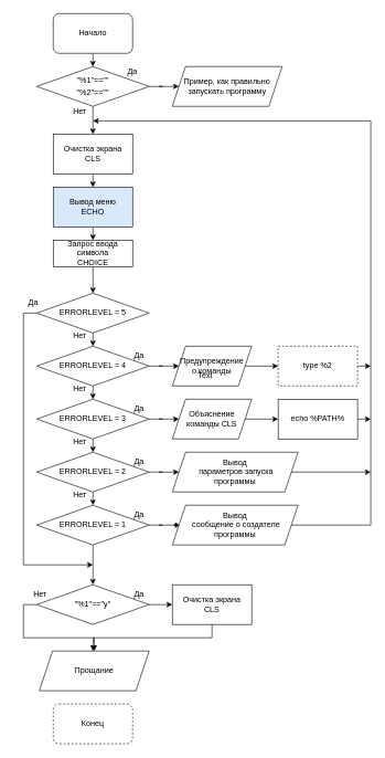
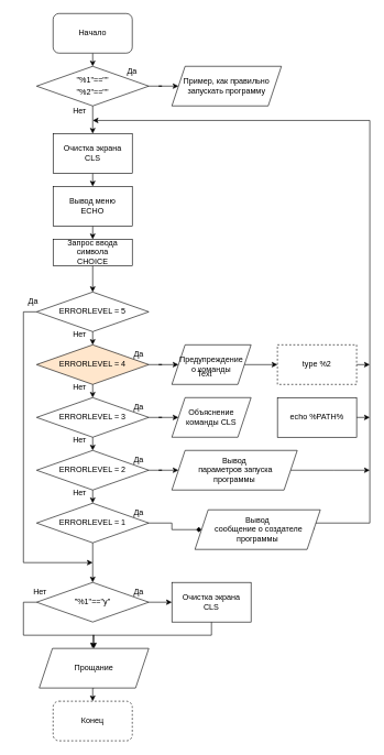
- <mxCell id="7" value="&lt;div style=&quot;font-size: 12px;&quot;&gt;Вывод меню&lt;/div&gt;&lt;div style=&quot;font-size: 12px;&quot;&gt;ECHO&lt;br style=&quot;font-size: 12px;&quot;&gt;&lt;/div&gt;" style="rounded=0;whiteSpace=wrap;html=1;fontColor=#000000;fontSize=12;fontFamily=Helvetica;fillColor=#dae8fc;" vertex="1" parent="1"><mxGeometry x="80" y="282" width="120" height="60" as="geometry" /></mxCell>
+ <mxCell id="7" value="&lt;div style=&quot;font-size: 12px;&quot;&gt;Вывод меню&lt;/div&gt;&lt;div style=&quot;font-size: 12px;&quot;&gt;ECHO&lt;br style=&quot;font-size: 12px;&quot;&gt;&lt;/div&gt;" style="rounded=0;whiteSpace=wrap;html=1;fontColor=#000000;fontSize=12;fontFamily=Helvetica;" vertex="1" parent="1"><mxGeometry x="80" y="282" width="120" height="60" as="geometry" /></mxCell>
- <mxCell id="15" value="&lt;div style=&quot;font-size: 12px;&quot;&gt;ERRORLEVEL = 4&lt;/div&gt;" style="rhombus;whiteSpace=wrap;html=1;fontColor=#000000;fontSize=12;fontFamily=Helvetica;" vertex="1" parent="1"><mxGeometry x="55" y="522" width="170" height="60" as="geometry" /></mxCell>
+ <mxCell id="15" value="&lt;div style=&quot;font-size: 12px;&quot;&gt;ERRORLEVEL = 4&lt;/div&gt;" style="rhombus;whiteSpace=wrap;html=1;fontColor=#000000;fontSize=12;fontFamily=Helvetica;fillColor=#ffe6cc;" vertex="1" parent="1"><mxGeometry x="55" y="522" width="170" height="60" as="geometry" /></mxCell>
- <mxCell id="41" style="edgeStyle=orthogonalEdgeStyle;rounded=0;orthogonalLoop=1;jettySize=auto;html=1;exitX=1;exitY=0.5;exitDx=0;exitDy=0;entryX=0;entryY=0.5;entryDx=0;entryDy=0;fontColor=#000000;fontSize=12;fontFamily=Helvetica;" edge="1" parent="1" source="42" target="44"><mxGeometry relative="1" as="geometry" /></mxCell>
- <mxCell id="38" value="&lt;div style=&quot;font-size: 12px;&quot;&gt;Вывод &lt;br style=&quot;font-size: 12px;&quot;&gt;&lt;p id=&quot;docs-internal-guid-c3a0683f-7fff-1587-2076-fe2c865e4979&quot; style=&quot;line-height: 1.2; margin-top: 0pt; margin-bottom: 0pt; font-size: 12px;&quot; dir=&quot;ltr&quot;&gt;&lt;span style=&quot;font-size: 12px; background-color: transparent; font-weight: 400; font-style: normal; font-variant: normal; text-decoration: none; vertical-align: baseline; white-space: pre-wrap;&quot;&gt;&amp;nbsp;сообщение о создателе программы&lt;/span&gt;&lt;/p&gt;&lt;/div&gt;" style="shape=parallelogram;perimeter=parallelogramPerimeter;whiteSpace=wrap;html=1;fixedSize=1;fontColor=#000000;fontSize=12;fontFamily=Helvetica;" vertex="1" parent="1"><mxGeometry x="260" y="762" width="190" height="60" as="geometry" /></mxCell>
+ <mxCell id="38" value="&lt;div style=&quot;font-size: 12px;&quot;&gt;Вывод &lt;br style=&quot;font-size: 12px;&quot;&gt;&lt;p id=&quot;docs-internal-guid-c3a0683f-7fff-1587-2076-fe2c865e4979&quot; style=&quot;line-height: 1.2; margin-top: 0pt; margin-bottom: 0pt; font-size: 12px;&quot; dir=&quot;ltr&quot;&gt;&lt;span style=&quot;font-size: 12px; background-color: transparent; font-weight: 400; font-style: normal; font-variant: normal; text-decoration: none; vertical-align: baseline; white-space: pre-wrap;&quot;&gt;&amp;nbsp;сообщение о создателе программы&lt;/span&gt;&lt;/p&gt;&lt;/div&gt;" style="shape=parallelogram;perimeter=parallelogramPerimeter;whiteSpace=wrap;html=1;fixedSize=1;fontColor=#000000;fontSize=12;fontFamily=Helvetica;" vertex="1" parent="1"><mxGeometry x="295" y="772" width="190" height="60" as="geometry" /></mxCell>
+ <mxCell id="35" style="edgeStyle=orthogonalEdgeStyle;rounded=0;orthogonalLoop=1;jettySize=auto;html=1;exitX=0.5;exitY=1;exitDx=0;exitDy=0;entryX=0.5;entryY=0;entryDx=0;entryDy=0;fontColor=#000000;fontSize=12;fontFamily=Helvetica;" edge="1" parent="1" source="36" target="25"><mxGeometry relative="1" as="geometry" /></mxCell>
